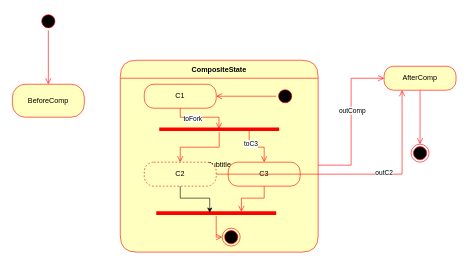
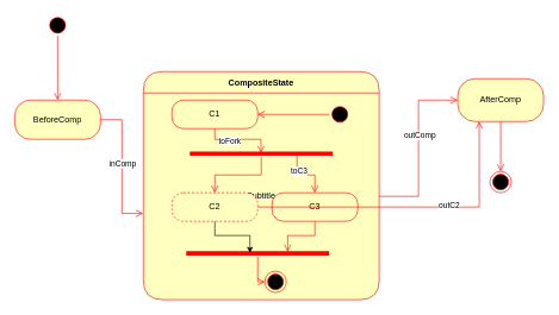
- <mxCell id="9" value="AfterComp" style="rounded=1;whiteSpace=wrap;html=1;arcSize=40;fontColor=#000000;fillColor=#ffffc0;strokeColor=#ff0000;" parent="1" vertex="1"><mxGeometry x="640" y="110" width="120" height="40" as="geometry" /></mxCell>
+ <mxCell id="9" value="AfterComp" style="rounded=1;whiteSpace=wrap;html=1;arcSize=40;fontColor=#000000;fillColor=#ffffc0;strokeColor=#ff0000;" parent="1" vertex="1"><mxGeometry x="640" y="110" width="120" height="60" as="geometry" /></mxCell>
+ <mxCell id="3" value="" style="edgeStyle=orthogonalEdgeStyle;html=1;verticalAlign=bottom;endArrow=open;endSize=8;strokeColor=#ff0000;rounded=0;entryX=-0.001;entryY=0.583;entryDx=0;entryDy=0;entryPerimeter=0;" parent="1" source="2" target="6" edge="1"><mxGeometry relative="1" as="geometry"><mxPoint x="120" y="330" as="targetPoint" /></mxGeometry></mxCell>
+ <mxCell id="4" value="inComp" style="edgeLabel;html=1;align=center;verticalAlign=middle;resizable=0;points=[];" parent="3" vertex="1" connectable="0"><mxGeometry x="-0.046" relative="1" as="geometry"><mxPoint as="offset" /></mxGeometry></mxCell>
